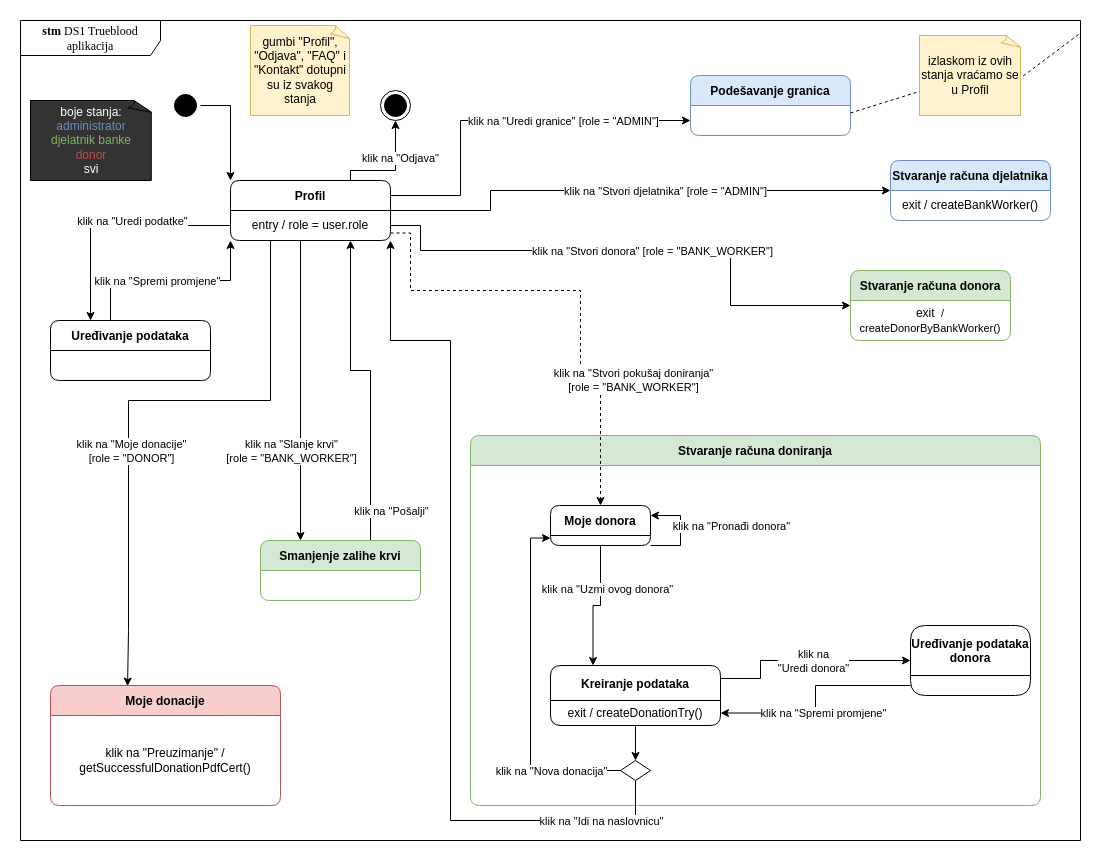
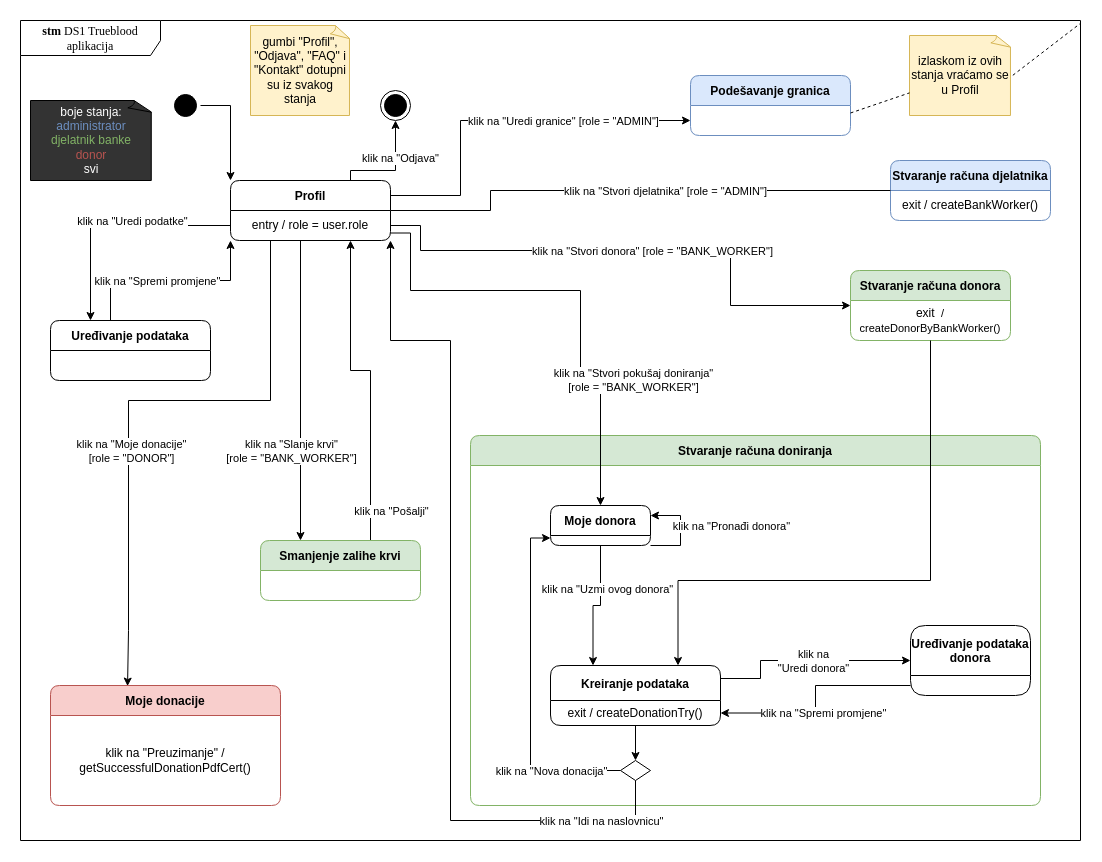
- <mxCell id="67" value="izlaskom iz ovih stanja vraćamo se u Profil" style="whiteSpace=wrap;html=1;shape=mxgraph.basic.document;rounded=1;glass=0;sketch=0;strokeColor=#d6b656;fillColor=#fff2cc;" parent="1" vertex="1"><mxGeometry x="919" y="35" width="102" height="80" as="geometry" /></mxCell>
+ <mxCell id="67" value="izlaskom iz ovih stanja vraćamo se u Profil" style="whiteSpace=wrap;html=1;shape=mxgraph.basic.document;rounded=1;glass=0;sketch=0;strokeColor=#d6b656;fillColor=#fff2cc;" parent="1" vertex="1"><mxGeometry x="909" y="35" width="102" height="80" as="geometry" /></mxCell>
- <mxCell id="49" style="edgeStyle=orthogonalEdgeStyle;rounded=0;orthogonalLoop=1;jettySize=auto;html=1;exitX=1;exitY=0.5;exitDx=0;exitDy=0;entryX=0;entryY=0.5;entryDx=0;entryDy=0;fontColor=#000000;strokeColor=#000000;" parent="1" source="8" target="47" edge="1"><mxGeometry relative="1" as="geometry"><Array as="points"><mxPoint x="490" y="210" /><mxPoint x="490" y="190" /></Array></mxGeometry></mxCell>
+ <mxCell id="49" style="edgeStyle=orthogonalEdgeStyle;rounded=0;orthogonalLoop=1;jettySize=auto;html=1;exitX=1;exitY=0.5;exitDx=0;exitDy=0;entryX=0;entryY=0.5;entryDx=0;entryDy=0;fontColor=#000000;strokeColor=#000000;endArrow=none;" parent="1" source="8" target="47" edge="1"><mxGeometry relative="1" as="geometry"><Array as="points"><mxPoint x="490" y="210" /><mxPoint x="490" y="190" /></Array></mxGeometry></mxCell>
- <mxCell id="63" style="edgeStyle=orthogonalEdgeStyle;orthogonalLoop=1;jettySize=auto;html=1;entryX=0.5;entryY=0;entryDx=0;entryDy=0;strokeColor=#000000;rounded=0;exitX=1;exitY=0.75;exitDx=0;exitDy=0;dashed=1;" parent="1" source="9" target="25" edge="1"><mxGeometry relative="1" as="geometry"><mxPoint x="450" y="280" as="sourcePoint" /><Array as="points"><mxPoint x="410" y="233" /><mxPoint x="410" y="290" /><mxPoint x="580" y="290" /><mxPoint x="580" y="390" /><mxPoint x="600" y="390" /></Array></mxGeometry></mxCell>
+ <mxCell id="63" style="edgeStyle=orthogonalEdgeStyle;orthogonalLoop=1;jettySize=auto;html=1;entryX=0.5;entryY=0;entryDx=0;entryDy=0;strokeColor=#000000;rounded=0;exitX=1;exitY=0.75;exitDx=0;exitDy=0;" parent="1" source="9" target="25" edge="1"><mxGeometry relative="1" as="geometry"><mxPoint x="450" y="280" as="sourcePoint" /><Array as="points"><mxPoint x="410" y="233" /><mxPoint x="410" y="290" /><mxPoint x="580" y="290" /><mxPoint x="580" y="390" /><mxPoint x="600" y="390" /></Array></mxGeometry></mxCell>
+ <mxCell id="62" style="edgeStyle=orthogonalEdgeStyle;rounded=0;orthogonalLoop=1;jettySize=auto;html=1;exitX=0.5;exitY=1;exitDx=0;exitDy=0;entryX=0.75;entryY=0;entryDx=0;entryDy=0;fontColor=#3333FF;strokeColor=#000000;" parent="1" source="14" target="35" edge="1"><mxGeometry relative="1" as="geometry"><Array as="points"><mxPoint x="930" y="580" /><mxPoint x="678" y="580" /></Array></mxGeometry></mxCell>
